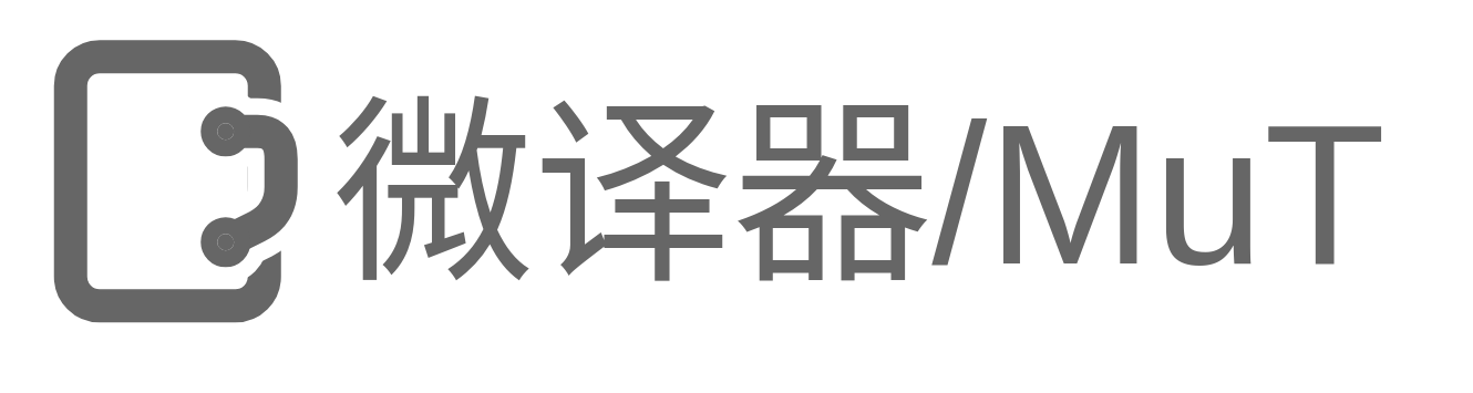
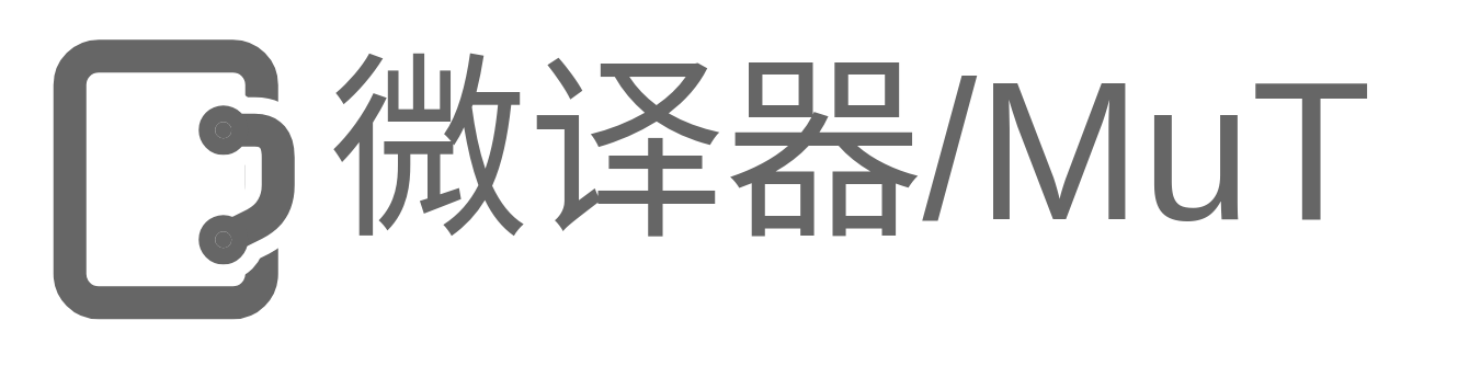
- <mxCell id="4" value="&lt;font color=&quot;#666666&quot; style=&quot;font-size: 72px;&quot;&gt;微译器/&lt;/font&gt;&lt;span style=&quot;color: rgb(102, 102, 102); font-size: 72px;&quot;&gt;MuT&lt;/span&gt;" style="text;html=1;align=center;verticalAlign=middle;resizable=0;points=[];autosize=1;strokeColor=none;fillColor=none;" parent="1" vertex="1"><mxGeometry x="110" y="20" width="400" height="100" as="geometry" /></mxCell>
+ <mxCell id="4" value="&lt;font color=&quot;#666666&quot; style=&quot;font-size: 72px;&quot;&gt;微译器/&lt;/font&gt;&lt;span style=&quot;color: rgb(102, 102, 102); font-size: 72px;&quot;&gt;MuT&lt;/span&gt;" style="text;html=1;align=center;verticalAlign=middle;resizable=0;points=[];autosize=1;strokeColor=none;fillColor=none;" parent="1" vertex="1"><mxGeometry x="110" y="5" width="400" height="100" as="geometry" /></mxCell>
